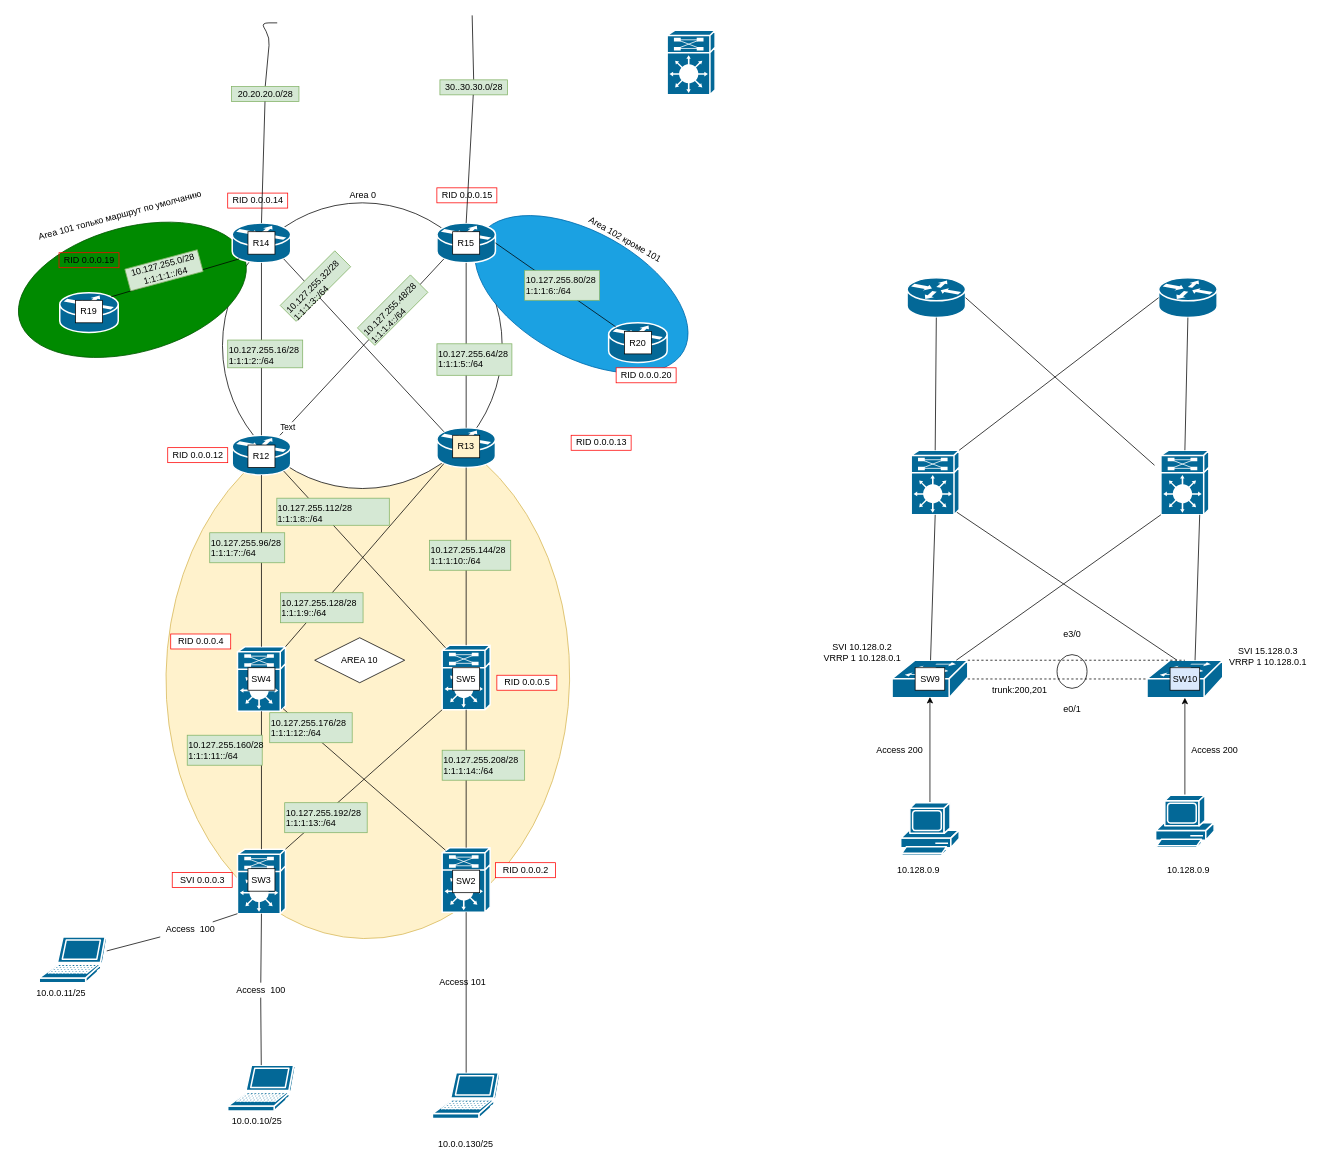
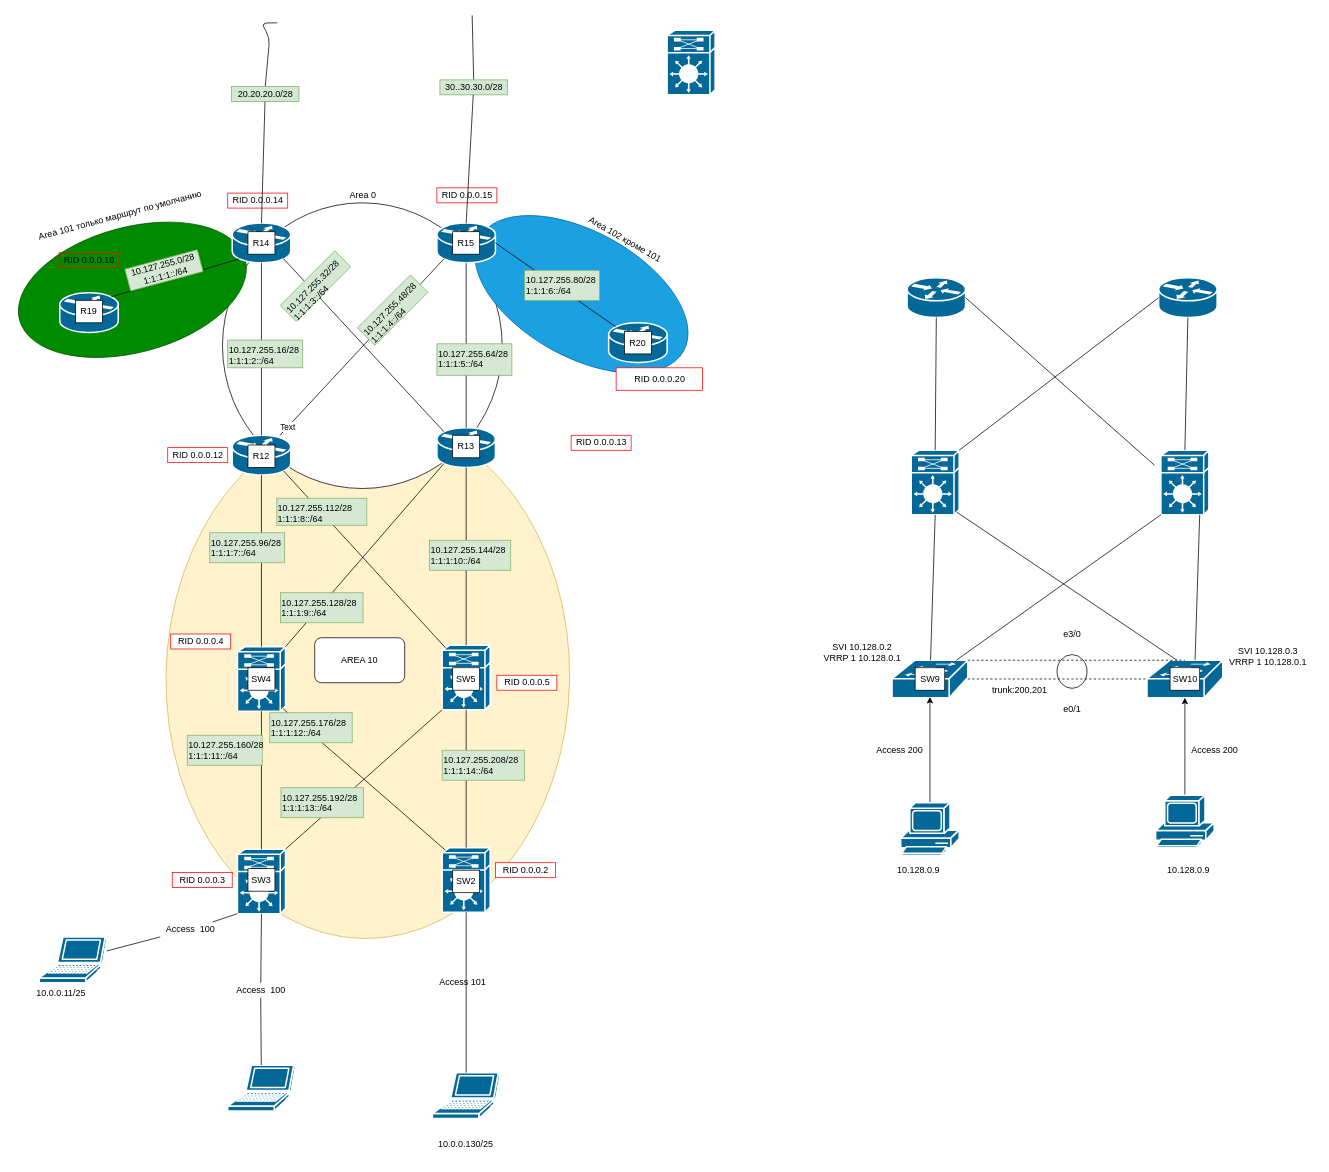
- <mxCell id="111" value="RID 0.0.0.20" style="text;html=1;align=center;verticalAlign=middle;resizable=0;points=[];autosize=1;fillColor=#ffffff;gradientColor=#ffffff;gradientDirection=east;strokeColor=#FF0000;" vertex="1" parent="1"><mxGeometry x="821" y="490" width="80" height="20" as="geometry" /></mxCell>
+ <mxCell id="111" value="RID 0.0.0.20" style="text;html=1;align=center;verticalAlign=middle;resizable=0;points=[];autosize=1;fillColor=#ffffff;gradientColor=#ffffff;gradientDirection=east;strokeColor=#FF0000;" vertex="1" parent="1"><mxGeometry x="821" y="490" width="115" height="30" as="geometry" /></mxCell>
- <mxCell id="72" value="R13" style="rounded=0;whiteSpace=wrap;html=1;fillColor=#fff2cc;" vertex="1" parent="1"><mxGeometry x="603" y="580" width="36" height="30" as="geometry" /></mxCell>
+ <mxCell id="72" value="R13" style="rounded=0;whiteSpace=wrap;html=1;" vertex="1" parent="1"><mxGeometry x="603" y="580" width="36" height="30" as="geometry" /></mxCell>
- <mxCell id="93" value="10.127.255.112/28&lt;br&gt;1:1:1:8::/64" style="text;whiteSpace=wrap;html=1;fillColor=#d5e8d4;strokeColor=#82b366;" vertex="1" parent="1"><mxGeometry x="368.49" y="663.89" width="150" height="36.11" as="geometry" /></mxCell>
+ <mxCell id="93" value="10.127.255.112/28&lt;br&gt;1:1:1:8::/64" style="text;whiteSpace=wrap;html=1;fillColor=#d5e8d4;strokeColor=#82b366;" vertex="1" parent="1"><mxGeometry x="368.49" y="663.89" width="120" height="36.11" as="geometry" /></mxCell>
- <mxCell id="25" value="SVI 15.128.0.3&lt;br&gt;VRRP 1 10.128.0.1" style="text;html=1;align=center;verticalAlign=middle;resizable=0;points=[];autosize=1;" vertex="1" parent="1"><mxGeometry x="1630" y="860" width="120" height="30" as="geometry" /></mxCell>
+ <mxCell id="25" value="SVI 10.128.0.3&lt;br&gt;VRRP 1 10.128.0.1" style="text;html=1;align=center;verticalAlign=middle;resizable=0;points=[];autosize=1;" vertex="1" parent="1"><mxGeometry x="1630" y="860" width="120" height="30" as="geometry" /></mxCell>
- <mxCell id="80" value="AREA 10" style="rhombus;whiteSpace=wrap;html=1;" vertex="1" parent="1"><mxGeometry x="419" y="850" width="120" height="60" as="geometry" /></mxCell>
+ <mxCell id="80" value="AREA 10" style="rounded=1;whiteSpace=wrap;html=1;" vertex="1" parent="1"><mxGeometry x="419" y="850" width="120" height="60" as="geometry" /></mxCell>
- <mxCell id="16" value="SW10" style="rounded=0;whiteSpace=wrap;html=1;fillColor=#dae8fc;" vertex="1" parent="1"><mxGeometry x="1559.75" y="890" width="39.5" height="30" as="geometry" /></mxCell>
+ <mxCell id="16" value="SW10" style="rounded=0;whiteSpace=wrap;html=1;" vertex="1" parent="1"><mxGeometry x="1559.75" y="890" width="39.5" height="30" as="geometry" /></mxCell>
- <mxCell id="98" value="10.127.255.192/28&lt;br&gt;1:1:1:13::/64" style="text;whiteSpace=wrap;html=1;fillColor=#d5e8d4;strokeColor=#82b366;" vertex="1" parent="1"><mxGeometry x="379" y="1070" width="110" height="40" as="geometry" /></mxCell>
+ <mxCell id="98" value="10.127.255.192/28&lt;br&gt;1:1:1:13::/64" style="text;whiteSpace=wrap;html=1;fillColor=#d5e8d4;strokeColor=#82b366;" vertex="1" parent="1"><mxGeometry x="374" y="1050" width="110" height="40" as="geometry" /></mxCell>
- <mxCell id="117" value="SVI 0.0.0.3" style="text;html=1;align=center;verticalAlign=middle;resizable=0;points=[];autosize=1;fillColor=#ffffff;gradientColor=#ffffff;gradientDirection=east;strokeColor=#FF0000;" vertex="1" parent="1"><mxGeometry x="229" y="1163" width="80" height="20" as="geometry" /></mxCell>
+ <mxCell id="117" value="RID 0.0.0.3" style="text;html=1;align=center;verticalAlign=middle;resizable=0;points=[];autosize=1;fillColor=#ffffff;gradientColor=#ffffff;gradientDirection=east;strokeColor=#FF0000;" vertex="1" parent="1"><mxGeometry x="229" y="1163" width="80" height="20" as="geometry" /></mxCell>
- <mxCell id="108" value="10.0.0.10/25" style="text;whiteSpace=wrap;html=1;" vertex="1" parent="1"><mxGeometry x="307" y="1481" width="90" height="30" as="geometry" /></mxCell>
